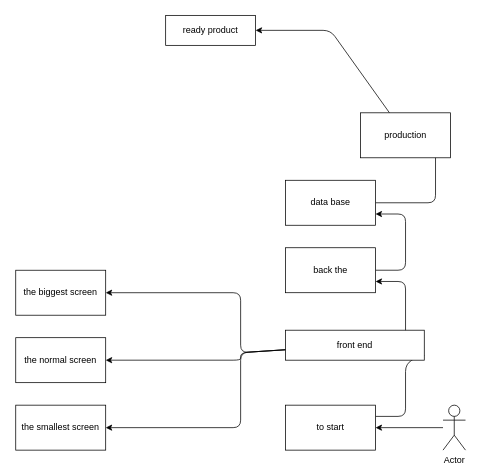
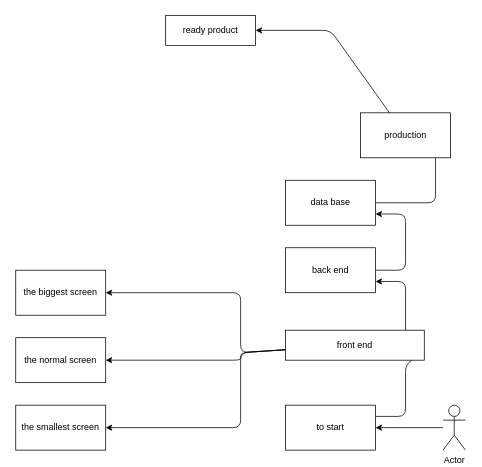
- <mxCell id="13" value="back the" style="whiteSpace=wrap;html=1;" parent="1" vertex="1"><mxGeometry x="380" y="330" width="120" height="60" as="geometry" /></mxCell>
+ <mxCell id="13" value="back end" style="whiteSpace=wrap;html=1;" parent="1" vertex="1"><mxGeometry x="380" y="330" width="120" height="60" as="geometry" /></mxCell>
